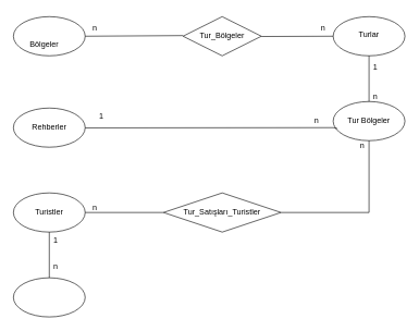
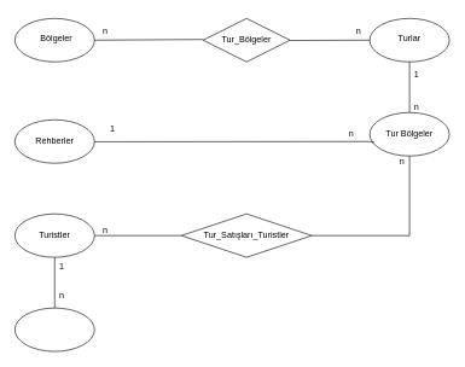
- <mxCell id="17" value="Bölgeler" style="text;html=1;strokeColor=none;fillColor=none;align=center;verticalAlign=middle;whiteSpace=wrap;rounded=0;" vertex="1" parent="1"><mxGeometry x="35" y="55" width="65" height="25" as="geometry" /></mxCell>
+ <mxCell id="17" value="Bölgeler" style="text;html=1;strokeColor=none;fillColor=none;align=center;verticalAlign=middle;whiteSpace=wrap;rounded=0;" vertex="1" parent="1"><mxGeometry x="45" y="40" width="65" height="25" as="geometry" /></mxCell>
